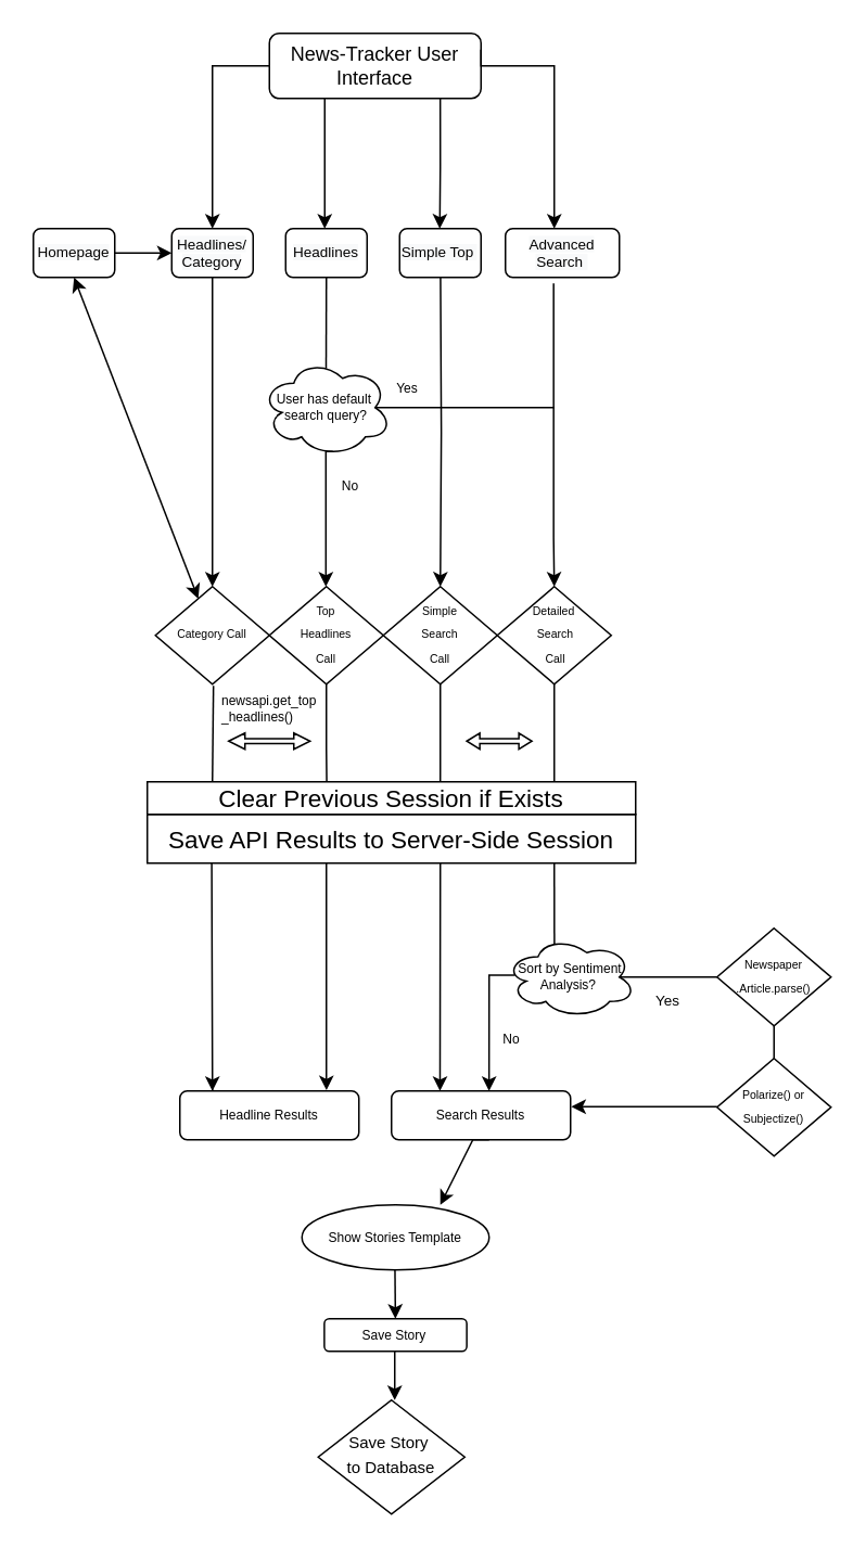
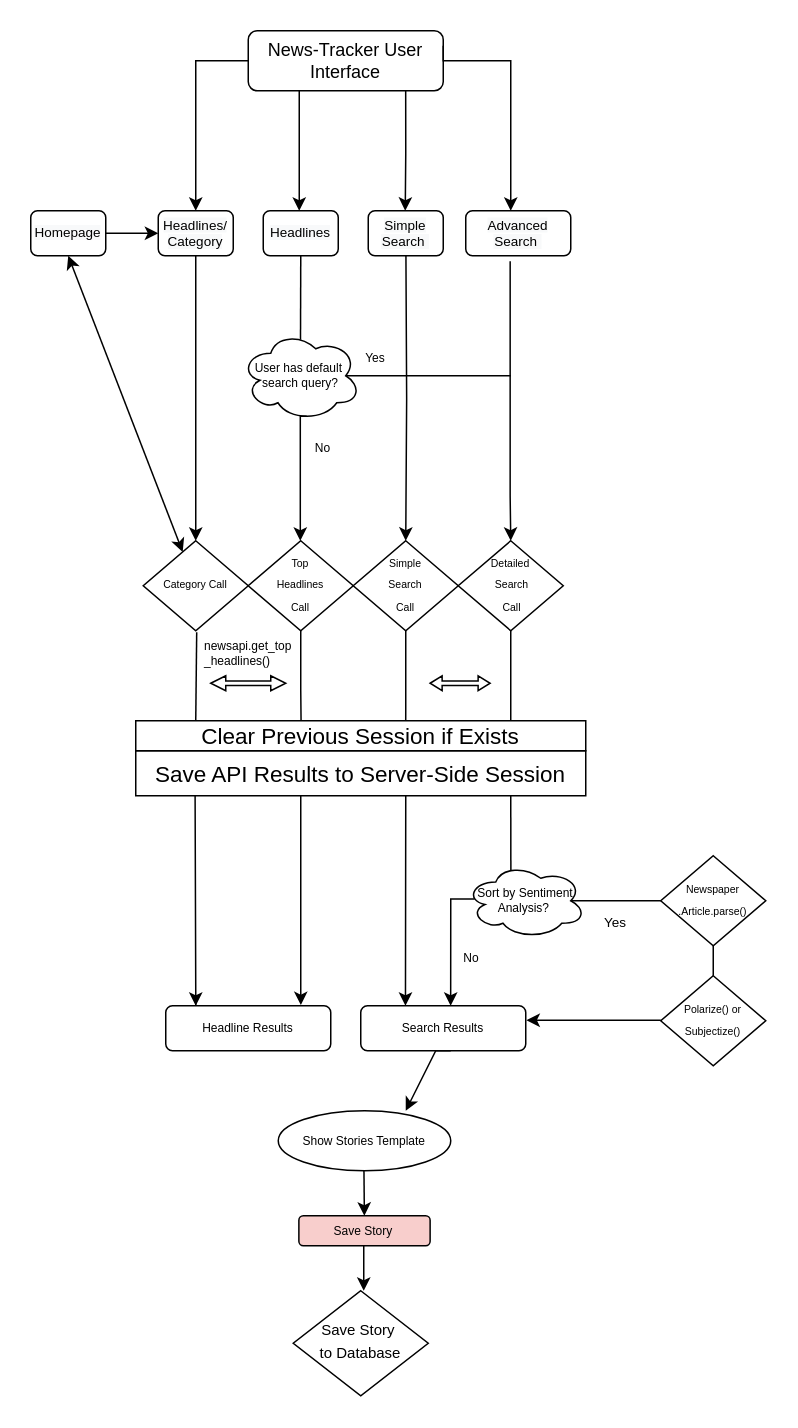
- <mxCell id="33" value="&lt;span style=&quot;color: rgb(0, 0, 0); font-family: Helvetica; font-size: 9px; font-style: normal; font-variant-ligatures: normal; font-variant-caps: normal; font-weight: 400; letter-spacing: normal; orphans: 2; text-align: center; text-indent: 0px; text-transform: none; widows: 2; word-spacing: 0px; -webkit-text-stroke-width: 0px; background-color: rgb(248, 249, 250); text-decoration-thickness: initial; text-decoration-style: initial; text-decoration-color: initial; float: none; display: inline !important;&quot;&gt;Simple Top&amp;nbsp;&lt;/span&gt;" style="rounded=1;whiteSpace=wrap;html=1;fontSize=8;" vertex="1" parent="1"><mxGeometry x="245" y="140" width="50" height="30" as="geometry" /></mxCell>
+ <mxCell id="33" value="&lt;span style=&quot;color: rgb(0, 0, 0); font-family: Helvetica; font-size: 9px; font-style: normal; font-variant-ligatures: normal; font-variant-caps: normal; font-weight: 400; letter-spacing: normal; orphans: 2; text-align: center; text-indent: 0px; text-transform: none; widows: 2; word-spacing: 0px; -webkit-text-stroke-width: 0px; background-color: rgb(248, 249, 250); text-decoration-thickness: initial; text-decoration-style: initial; text-decoration-color: initial; float: none; display: inline !important;&quot;&gt;Simple Search&amp;nbsp;&lt;/span&gt;" style="rounded=1;whiteSpace=wrap;html=1;fontSize=8;" vertex="1" parent="1"><mxGeometry x="245" y="140" width="50" height="30" as="geometry" /></mxCell>
- <mxCell id="29" value="Save Story&amp;nbsp;" style="rounded=1;whiteSpace=wrap;html=1;fontSize=8;" vertex="1" parent="1"><mxGeometry x="198.75" y="810" width="87.5" height="20" as="geometry" /></mxCell>
+ <mxCell id="29" value="Save Story&amp;nbsp;" style="rounded=1;whiteSpace=wrap;html=1;fontSize=8;fillColor=#f8cecc;" vertex="1" parent="1"><mxGeometry x="198.75" y="810" width="87.5" height="20" as="geometry" /></mxCell>
